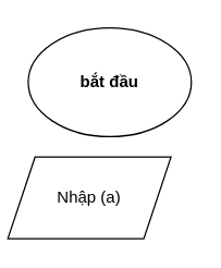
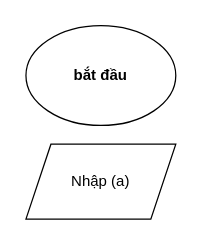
- <mxCell id="3" value="Nhập (a)" style="shape=parallelogram;perimeter=parallelogramPerimeter;whiteSpace=wrap;html=1;fixedSize=1;" vertex="1" parent="1"><mxGeometry x="5" y="115" width="120" height="60" as="geometry" /></mxCell>
+ <mxCell id="3" value="Nhập (a)" style="shape=parallelogram;perimeter=parallelogramPerimeter;whiteSpace=wrap;html=1;fixedSize=1;" vertex="1" parent="1"><mxGeometry x="20" y="115" width="120" height="60" as="geometry" /></mxCell>
